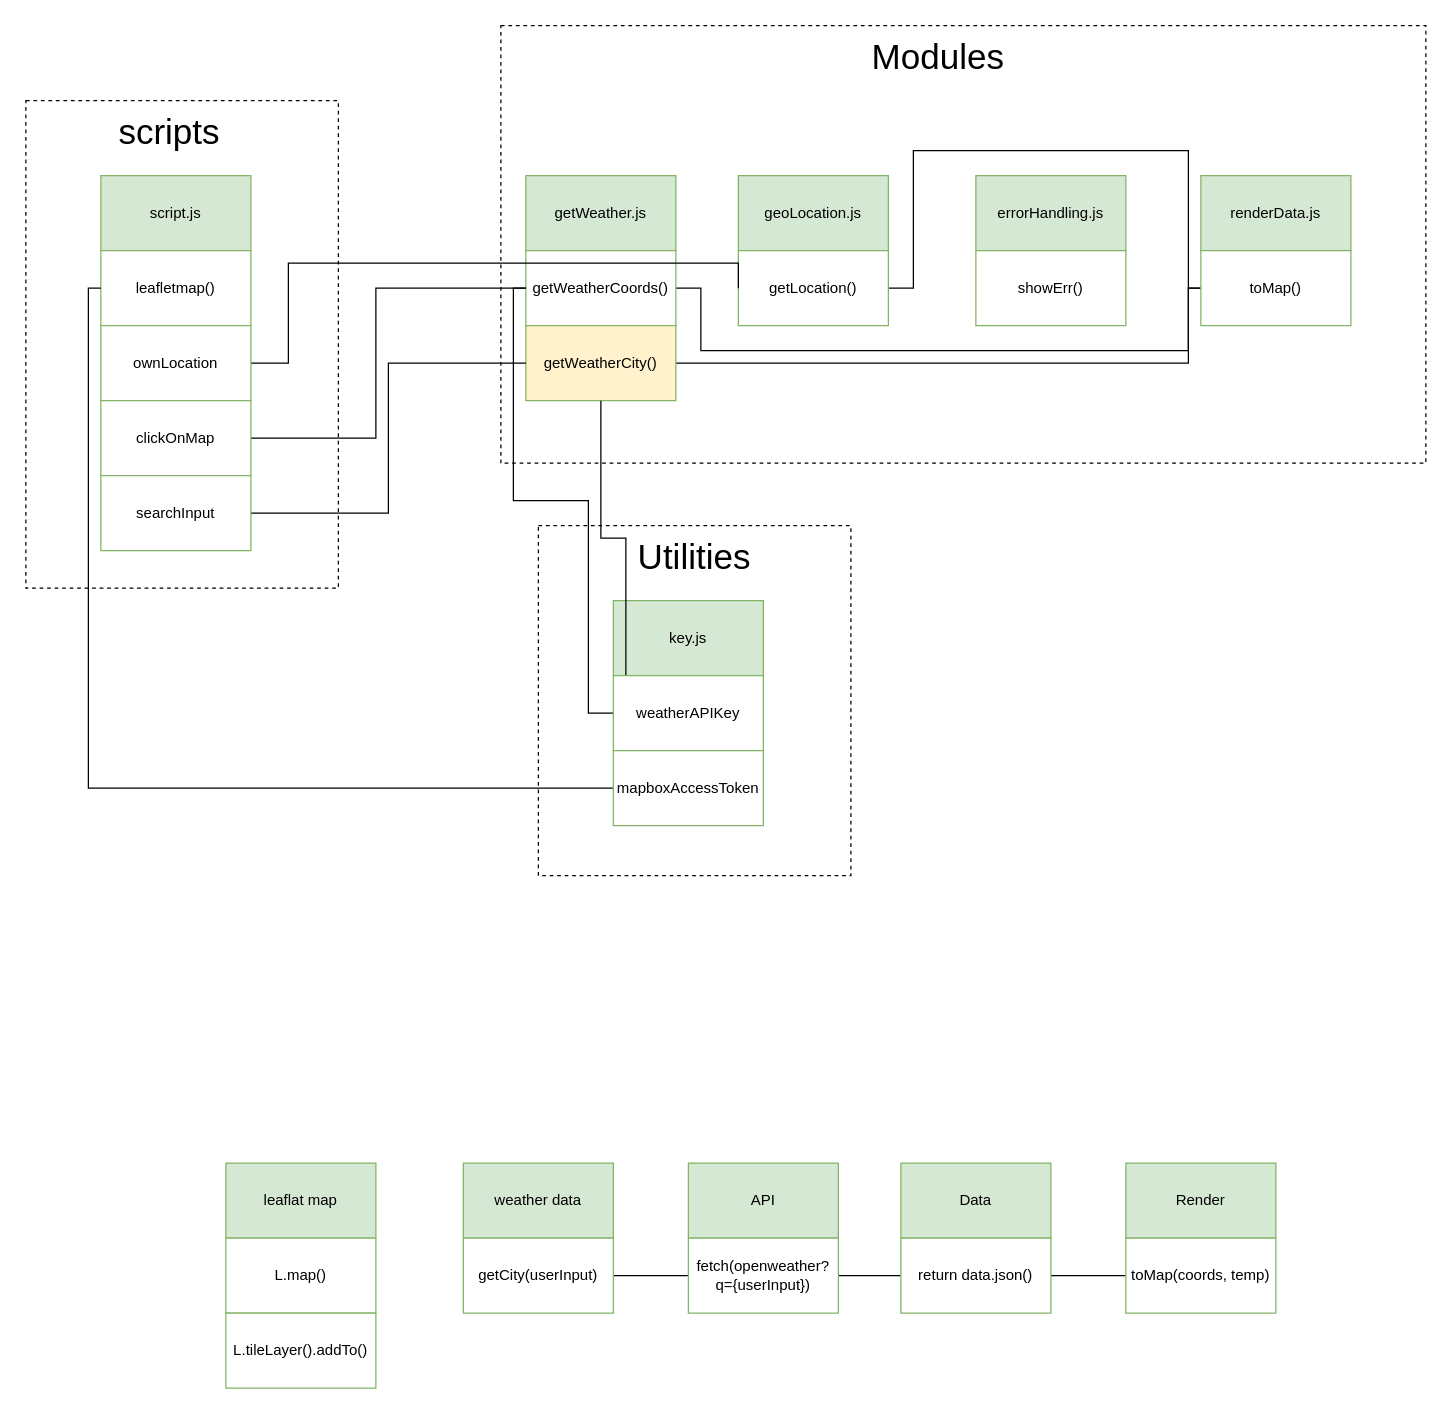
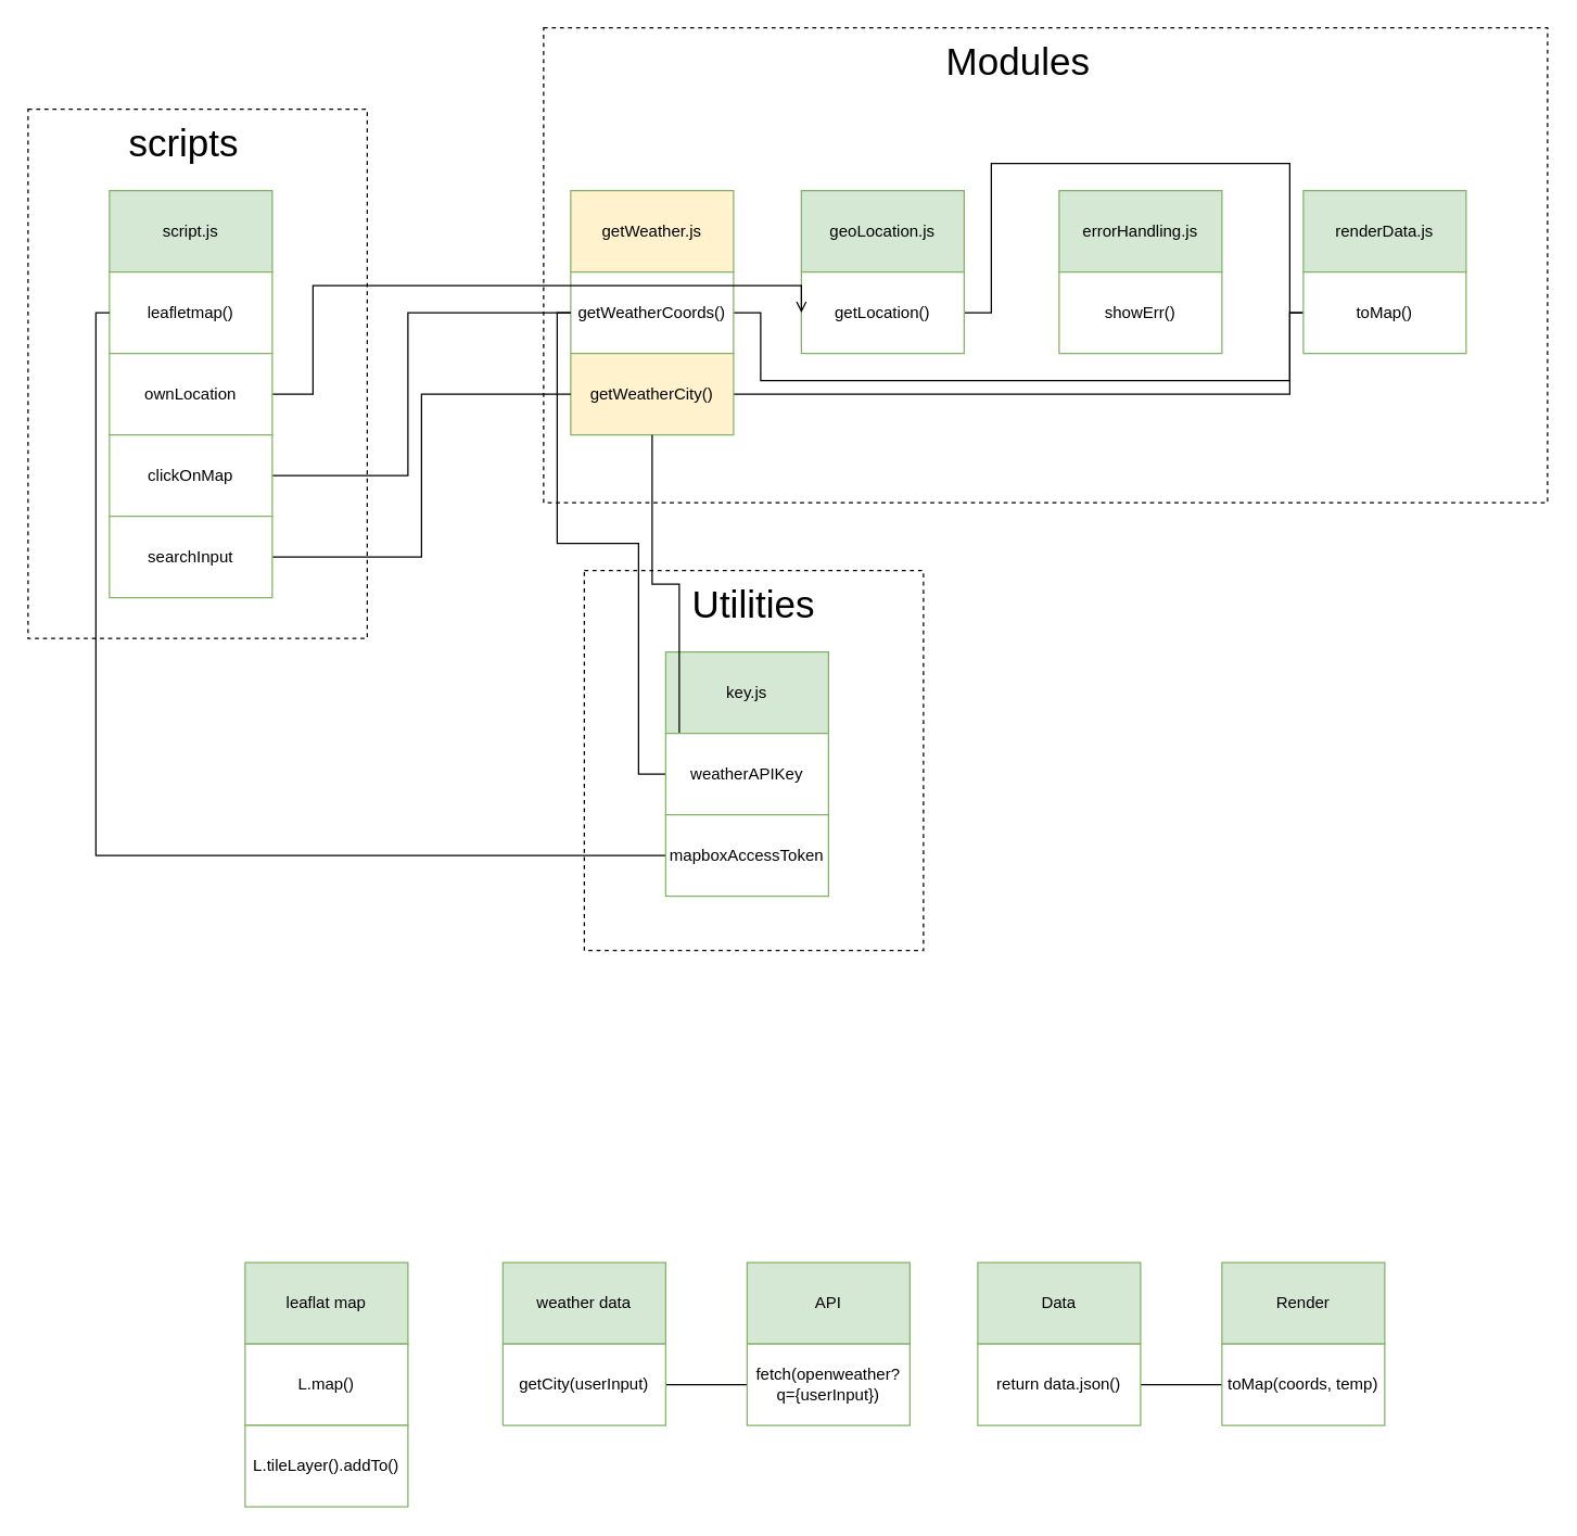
- <mxCell id="22" value="getWeather.js" style="rounded=0;whiteSpace=wrap;html=1;strokeColor=#82b366;fillColor=#d5e8d4;" parent="1" vertex="1"><mxGeometry x="420" y="140" width="120" height="60" as="geometry" /></mxCell>
+ <mxCell id="22" value="getWeather.js" style="rounded=0;whiteSpace=wrap;html=1;strokeColor=#82b366;fillColor=#fff2cc;" parent="1" vertex="1"><mxGeometry x="420" y="140" width="120" height="60" as="geometry" /></mxCell>
- <mxCell id="42" style="edgeStyle=orthogonalEdgeStyle;rounded=0;orthogonalLoop=1;jettySize=auto;html=1;endArrow=none;endFill=0;exitX=1;exitY=0.5;exitDx=0;exitDy=0;entryX=0;entryY=0.5;entryDx=0;entryDy=0;" parent="1" source="43" target="30" edge="1"><mxGeometry relative="1" as="geometry"><Array as="points"><mxPoint x="230" y="290" /><mxPoint x="230" y="210" /><mxPoint x="590" y="210" /></Array></mxGeometry></mxCell>
+ <mxCell id="42" style="edgeStyle=orthogonalEdgeStyle;rounded=0;orthogonalLoop=1;jettySize=auto;html=1;endArrow=open;endFill=0;exitX=1;exitY=0.5;exitDx=0;exitDy=0;entryX=0;entryY=0.5;entryDx=0;entryDy=0;" parent="1" source="43" target="30" edge="1"><mxGeometry relative="1" as="geometry"><Array as="points"><mxPoint x="230" y="290" /><mxPoint x="230" y="210" /><mxPoint x="590" y="210" /></Array></mxGeometry></mxCell>
- <mxCell id="12" style="edgeStyle=orthogonalEdgeStyle;rounded=0;orthogonalLoop=1;jettySize=auto;html=1;entryX=0;entryY=0.5;entryDx=0;entryDy=0;endArrow=none;endFill=0;" parent="1" source="13" target="16" edge="1"><mxGeometry relative="1" as="geometry" /></mxCell>
